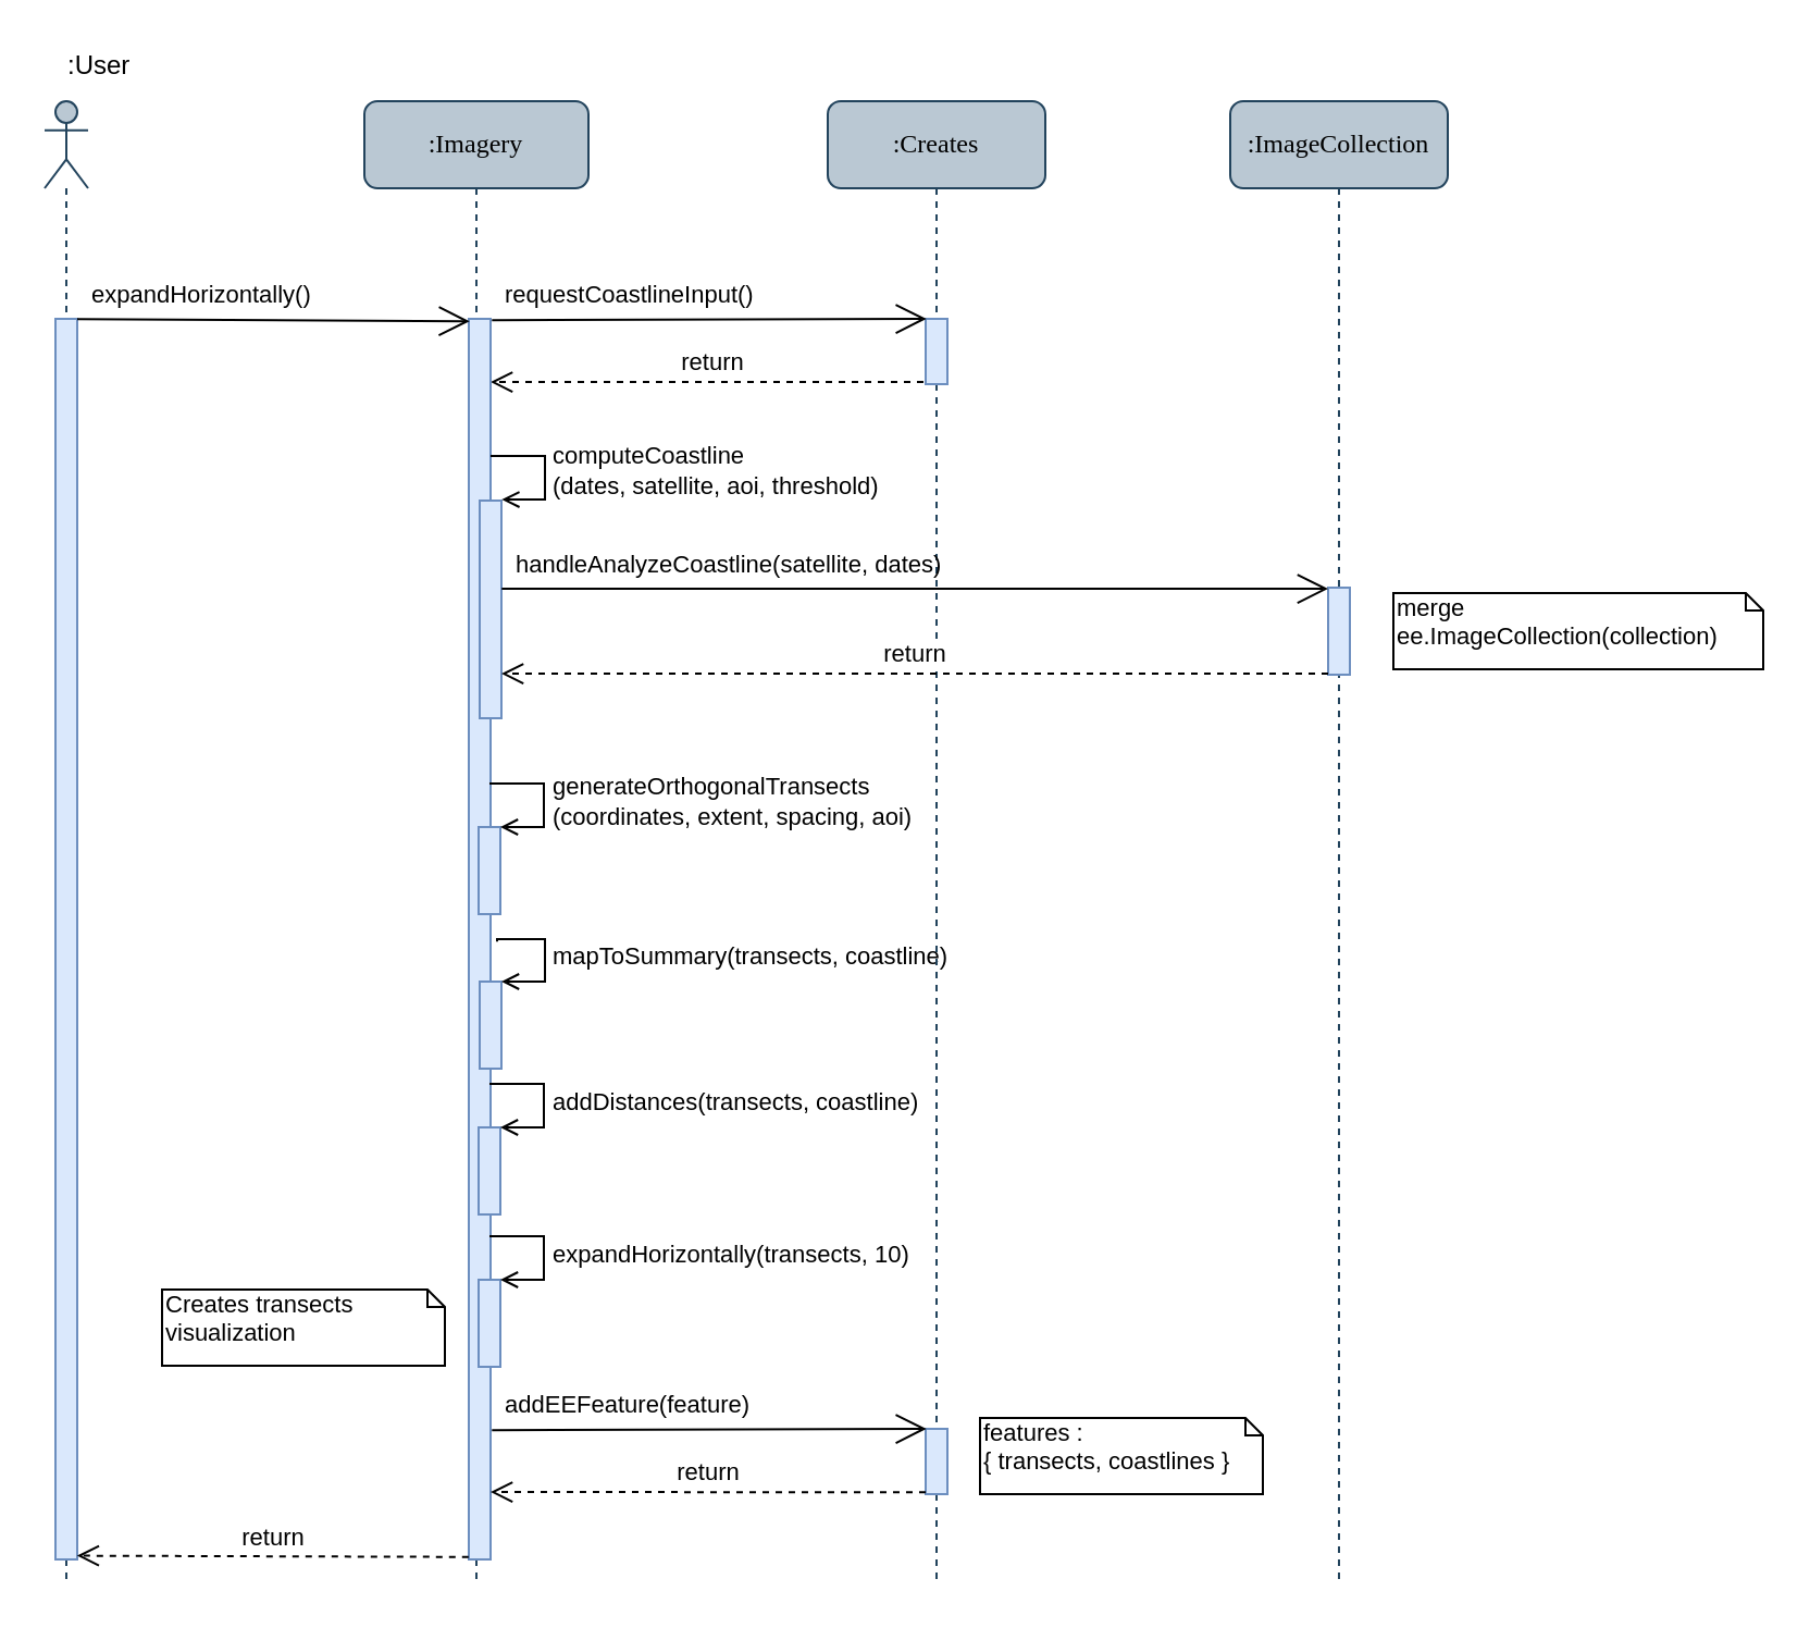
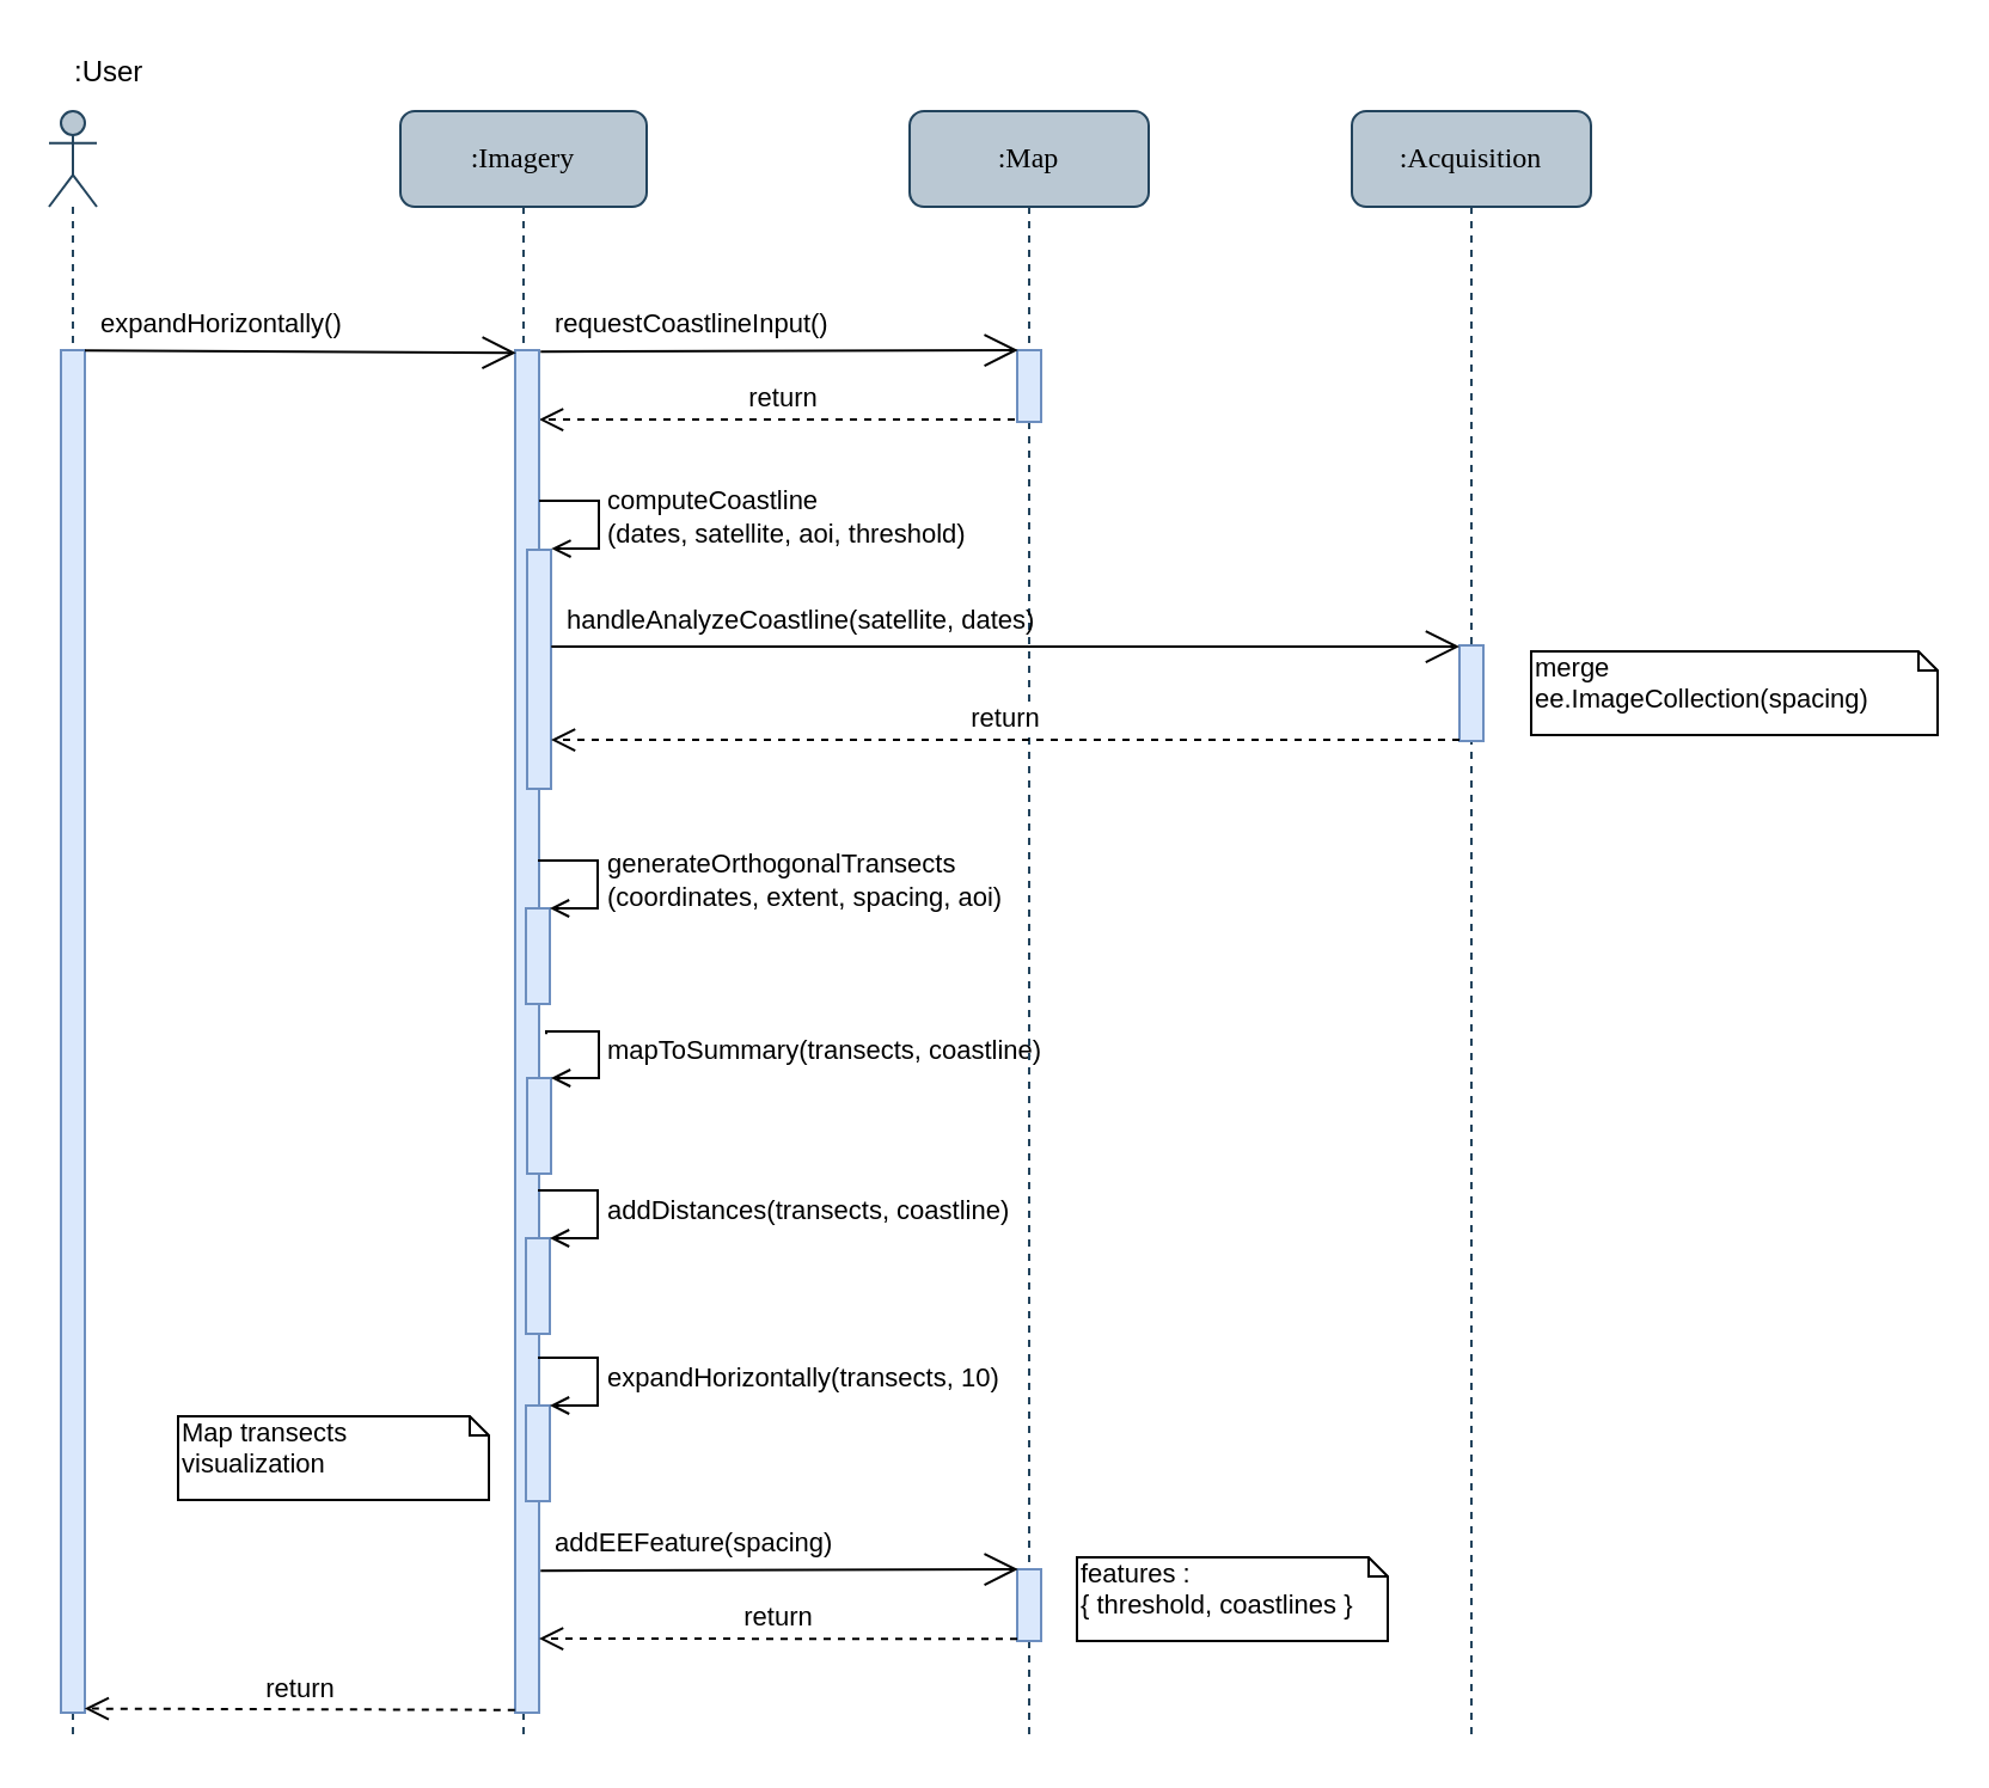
- <mxCell id="15" value=":Creates" style="shape=umlLifeline;perimeter=lifelinePerimeter;whiteSpace=wrap;html=1;container=1;collapsible=0;recursiveResize=0;outlineConnect=0;rounded=1;shadow=0;comic=0;labelBackgroundColor=none;strokeColor=#23445d;strokeWidth=1;fillColor=#bac8d3;fontFamily=Verdana;fontSize=12;align=center;" parent="1" vertex="1"><mxGeometry x="380" y="46" width="100" height="680" as="geometry" /></mxCell>
+ <mxCell id="15" value=":Map" style="shape=umlLifeline;perimeter=lifelinePerimeter;whiteSpace=wrap;html=1;container=1;collapsible=0;recursiveResize=0;outlineConnect=0;rounded=1;shadow=0;comic=0;labelBackgroundColor=none;strokeColor=#23445d;strokeWidth=1;fillColor=#bac8d3;fontFamily=Verdana;fontSize=12;align=center;" parent="1" vertex="1"><mxGeometry x="380" y="46" width="100" height="680" as="geometry" /></mxCell>
- <mxCell id="18" value=":ImageCollection" style="shape=umlLifeline;perimeter=lifelinePerimeter;whiteSpace=wrap;html=1;container=1;collapsible=0;recursiveResize=0;outlineConnect=0;rounded=1;shadow=0;comic=0;labelBackgroundColor=none;strokeColor=#23445d;strokeWidth=1;fillColor=#bac8d3;fontFamily=Verdana;fontSize=12;align=center;" parent="1" vertex="1"><mxGeometry x="565" y="46" width="100" height="680" as="geometry" /></mxCell>
+ <mxCell id="18" value=":Acquisition" style="shape=umlLifeline;perimeter=lifelinePerimeter;whiteSpace=wrap;html=1;container=1;collapsible=0;recursiveResize=0;outlineConnect=0;rounded=1;shadow=0;comic=0;labelBackgroundColor=none;strokeColor=#23445d;strokeWidth=1;fillColor=#bac8d3;fontFamily=Verdana;fontSize=12;align=center;" parent="1" vertex="1"><mxGeometry x="565" y="46" width="100" height="680" as="geometry" /></mxCell>
- <mxCell id="35" value="merge&lt;br&gt;ee.ImageCollection(collection)" style="shape=note;whiteSpace=wrap;html=1;size=8;verticalAlign=top;align=left;spacingTop=-6;fontSize=11;" parent="1" vertex="1"><mxGeometry x="640" y="272" width="170" height="35" as="geometry" /></mxCell>
+ <mxCell id="35" value="merge&lt;br&gt;ee.ImageCollection(spacing)" style="shape=note;whiteSpace=wrap;html=1;size=8;verticalAlign=top;align=left;spacingTop=-6;fontSize=11;" parent="1" vertex="1"><mxGeometry x="640" y="272" width="170" height="35" as="geometry" /></mxCell>
- <mxCell id="36" value="Creates transects visualization" style="shape=note;whiteSpace=wrap;html=1;size=8;verticalAlign=top;align=left;spacingTop=-6;fontSize=11;" vertex="1" parent="1"><mxGeometry x="74" y="592" width="130" height="35" as="geometry" /></mxCell>
+ <mxCell id="36" value="Map transects visualization" style="shape=note;whiteSpace=wrap;html=1;size=8;verticalAlign=top;align=left;spacingTop=-6;fontSize=11;" vertex="1" parent="1"><mxGeometry x="74" y="592" width="130" height="35" as="geometry" /></mxCell>
- <mxCell id="32" value="addEEFeature(feature)" style="text;html=1;resizable=0;points=[];autosize=1;align=left;verticalAlign=top;spacingTop=-4;fontSize=11;" parent="1" vertex="1"><mxGeometry x="230" y="636" width="130" height="10" as="geometry" /></mxCell>
+ <mxCell id="32" value="addEEFeature(spacing)" style="text;html=1;resizable=0;points=[];autosize=1;align=left;verticalAlign=top;spacingTop=-4;fontSize=11;" parent="1" vertex="1"><mxGeometry x="230" y="636" width="130" height="10" as="geometry" /></mxCell>
- <mxCell id="34" value="features :&lt;br&gt;{ transects, coastlines }" style="shape=note;whiteSpace=wrap;html=1;size=8;verticalAlign=top;align=left;spacingTop=-6;fontSize=11;" parent="1" vertex="1"><mxGeometry x="450" y="651" width="130" height="35" as="geometry" /></mxCell>
+ <mxCell id="34" value="features :&lt;br&gt;{ threshold, coastlines }" style="shape=note;whiteSpace=wrap;html=1;size=8;verticalAlign=top;align=left;spacingTop=-6;fontSize=11;" parent="1" vertex="1"><mxGeometry x="450" y="651" width="130" height="35" as="geometry" /></mxCell>
